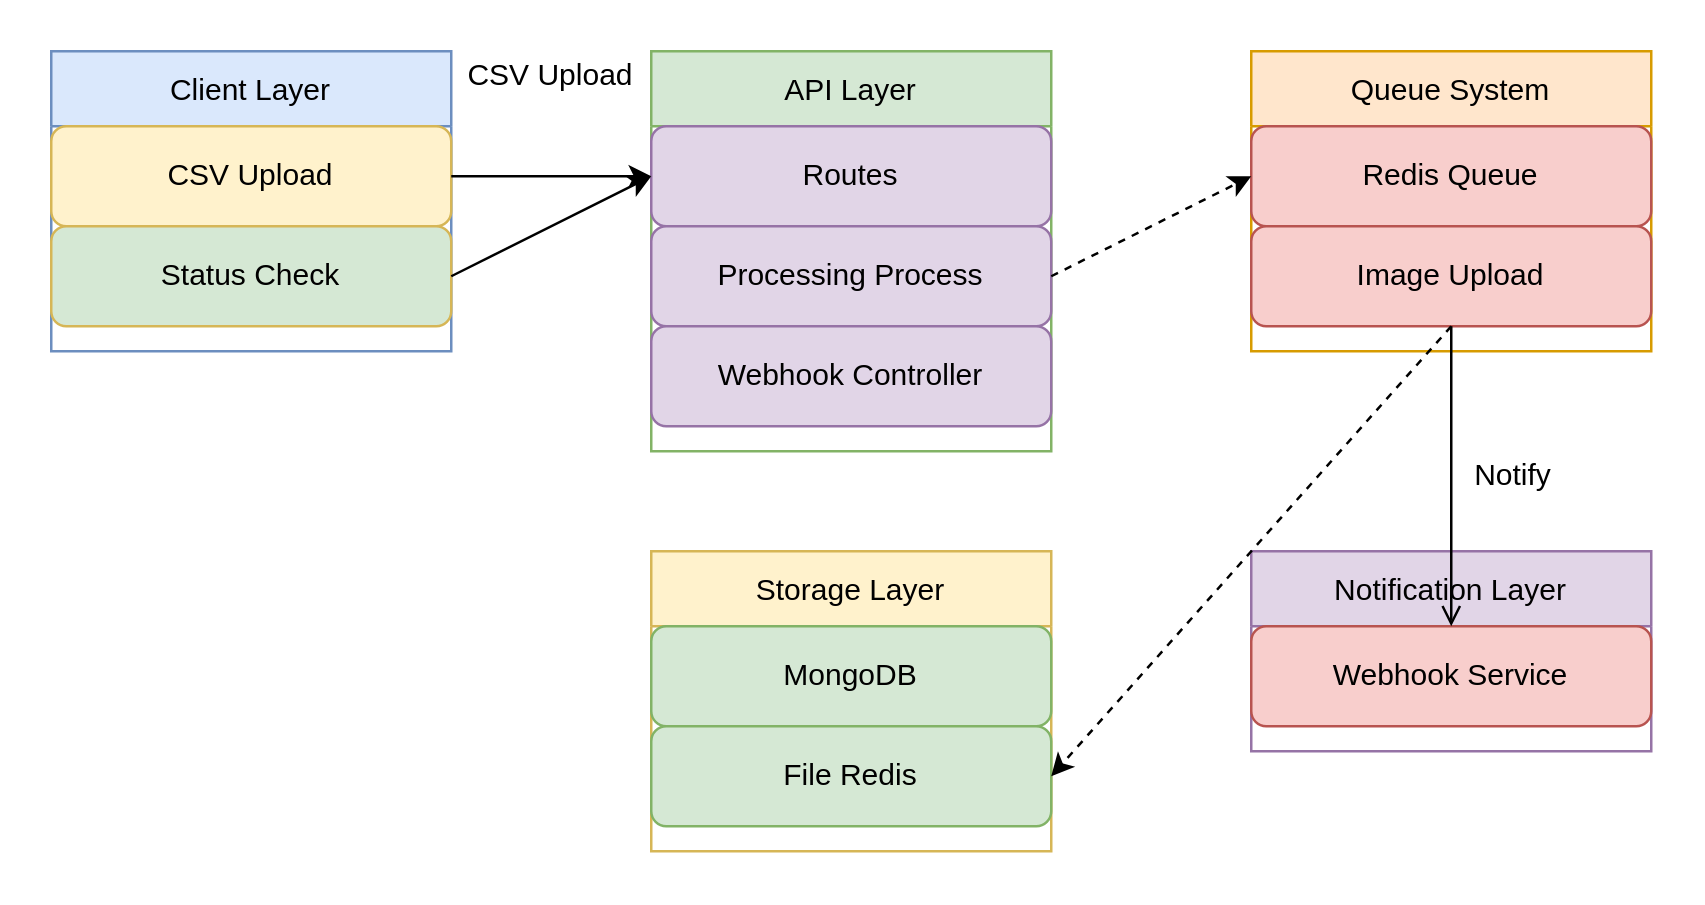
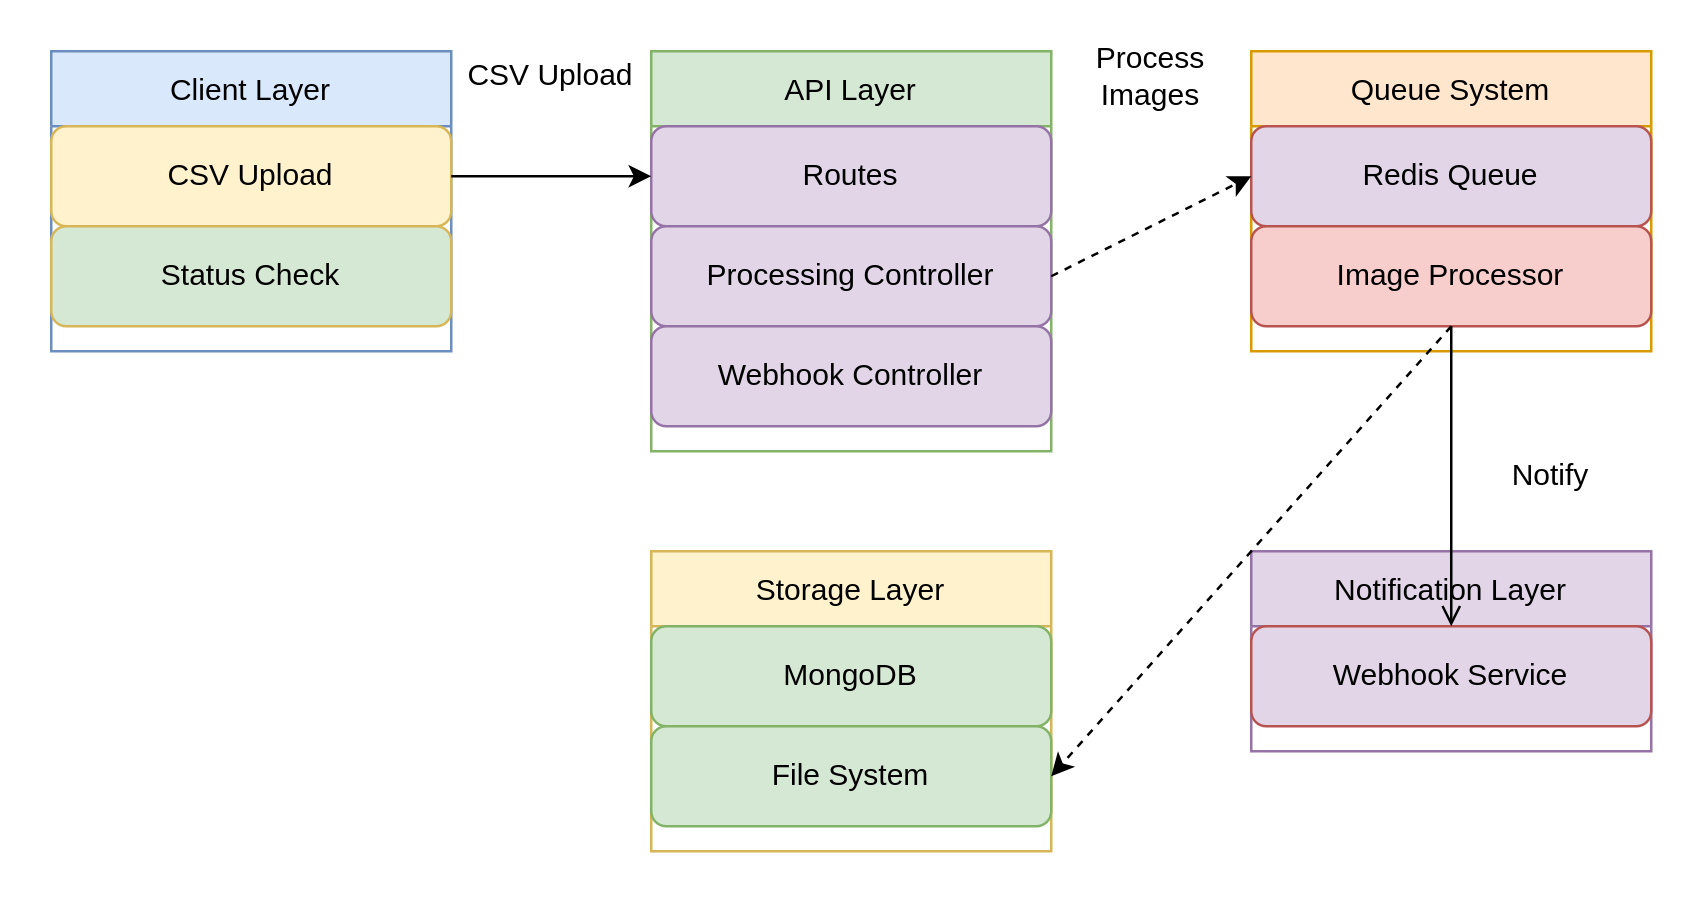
+ <mxCell id="23" value="Process Images" style="text;html=1;strokeColor=none;fillColor=none;align=center;verticalAlign=middle;whiteSpace=wrap;rounded=0;" vertex="1" parent="1"><mxGeometry x="420" y="20" width="80" height="20" as="geometry" /></mxCell>
- <mxCell id="10" value="Redis Queue" style="rounded=1;whiteSpace=wrap;html=1;fillColor=#f8cecc;strokeColor=#b85450;" vertex="1" parent="9"><mxGeometry y="30" width="160" height="40" as="geometry" /></mxCell>
+ <mxCell id="10" value="Redis Queue" style="rounded=1;whiteSpace=wrap;html=1;fillColor=#e1d5e7;strokeColor=#b85450;" vertex="1" parent="9"><mxGeometry y="30" width="160" height="40" as="geometry" /></mxCell>
- <mxCell id="18" value="" style="endArrow=classic;html=1;exitX=1;exitY=0.5;exitDx=0;exitDy=0;entryX=0;entryY=0.5;entryDx=0;entryDy=0;" edge="1" parent="1" source="4" target="6"><mxGeometry width="50" height="50" relative="1" as="geometry" /></mxCell>
- <mxCell id="7" value="Processing Process" style="rounded=1;whiteSpace=wrap;html=1;fillColor=#e1d5e7;strokeColor=#9673a6;" vertex="1" parent="5"><mxGeometry y="70" width="160" height="40" as="geometry" /></mxCell>
+ <mxCell id="7" value="Processing Controller" style="rounded=1;whiteSpace=wrap;html=1;fillColor=#e1d5e7;strokeColor=#9673a6;" vertex="1" parent="5"><mxGeometry y="70" width="160" height="40" as="geometry" /></mxCell>
- <mxCell id="11" value="Image Upload" style="rounded=1;whiteSpace=wrap;html=1;fillColor=#f8cecc;strokeColor=#b85450;" vertex="1" parent="9"><mxGeometry y="70" width="160" height="40" as="geometry" /></mxCell>
+ <mxCell id="11" value="Image Processor" style="rounded=1;whiteSpace=wrap;html=1;fillColor=#f8cecc;strokeColor=#b85450;" vertex="1" parent="9"><mxGeometry y="70" width="160" height="40" as="geometry" /></mxCell>
- <mxCell id="24" value="Notify" style="text;html=1;strokeColor=none;fillColor=none;align=center;verticalAlign=middle;whiteSpace=wrap;rounded=0;" vertex="1" parent="1"><mxGeometry x="565" y="180" width="80" height="20" as="geometry" /></mxCell>
+ <mxCell id="24" value="Notify" style="text;html=1;strokeColor=none;fillColor=none;align=center;verticalAlign=middle;whiteSpace=wrap;rounded=0;" vertex="1" parent="1"><mxGeometry x="580" y="180" width="80" height="20" as="geometry" /></mxCell>
- <mxCell id="16" value="Webhook Service" style="rounded=1;whiteSpace=wrap;html=1;fillColor=#f8cecc;strokeColor=#b85450;" vertex="1" parent="15"><mxGeometry y="30" width="160" height="40" as="geometry" /></mxCell>
+ <mxCell id="16" value="Webhook Service" style="rounded=1;whiteSpace=wrap;html=1;fillColor=#e1d5e7;strokeColor=#b85450;" vertex="1" parent="15"><mxGeometry y="30" width="160" height="40" as="geometry" /></mxCell>
- <mxCell id="14" value="File Redis" style="rounded=1;whiteSpace=wrap;html=1;fillColor=#d5e8d4;strokeColor=#82b366;" vertex="1" parent="12"><mxGeometry y="70" width="160" height="40" as="geometry" /></mxCell>
+ <mxCell id="14" value="File System" style="rounded=1;whiteSpace=wrap;html=1;fillColor=#d5e8d4;strokeColor=#82b366;" vertex="1" parent="12"><mxGeometry y="70" width="160" height="40" as="geometry" /></mxCell>
